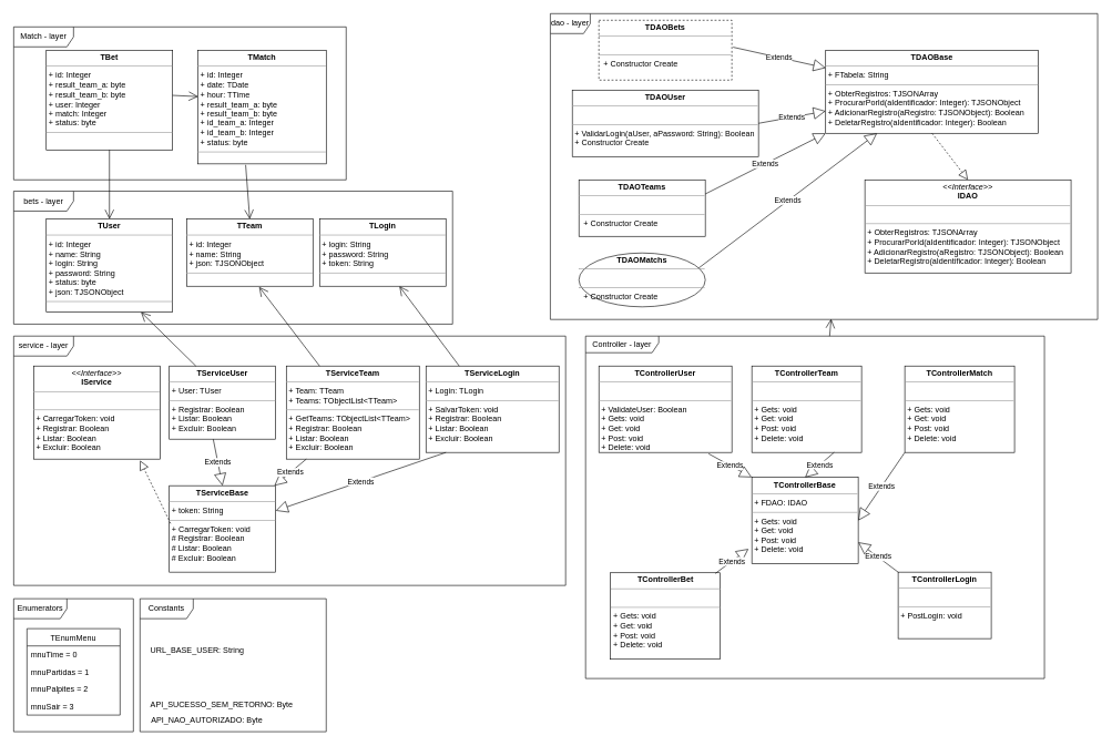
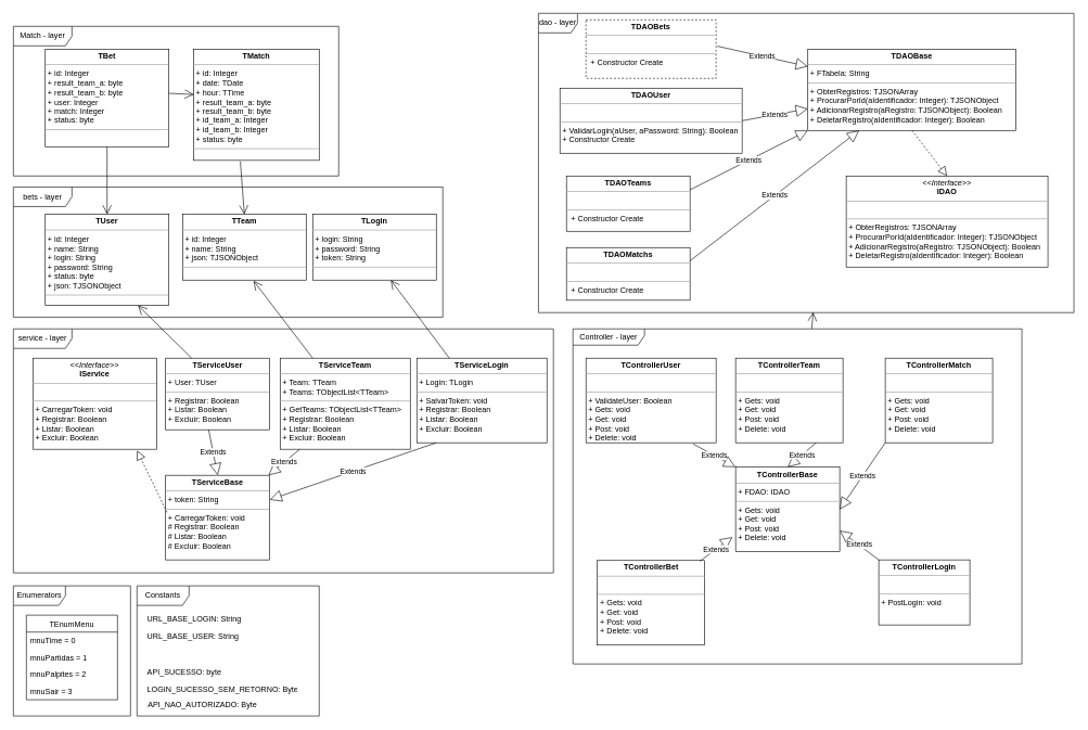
- <mxCell id="41" value="&lt;p style=&quot;margin:0px;margin-top:4px;text-align:center;&quot;&gt;&lt;b&gt;TDAOMatchs&lt;/b&gt;&lt;/p&gt;&lt;hr size=&quot;1&quot;&gt;&lt;p style=&quot;margin:0px;margin-left:4px;&quot;&gt;&lt;br&gt;&lt;/p&gt;&lt;hr size=&quot;1&quot;&gt;&lt;p style=&quot;margin:0px;margin-left:4px;&quot;&gt;&amp;nbsp;+ Constructor Create&lt;br&gt;&lt;/p&gt;" style="ellipse;verticalAlign=top;align=left;overflow=fill;fontSize=12;fontFamily=Helvetica;html=1;" parent="1" vertex="1"><mxGeometry x="870" y="380" width="190" height="81" as="geometry" /></mxCell>
+ <mxCell id="41" value="&lt;p style=&quot;margin:0px;margin-top:4px;text-align:center;&quot;&gt;&lt;b&gt;TDAOMatchs&lt;/b&gt;&lt;/p&gt;&lt;hr size=&quot;1&quot;&gt;&lt;p style=&quot;margin:0px;margin-left:4px;&quot;&gt;&lt;br&gt;&lt;/p&gt;&lt;hr size=&quot;1&quot;&gt;&lt;p style=&quot;margin:0px;margin-left:4px;&quot;&gt;&amp;nbsp;+ Constructor Create&lt;br&gt;&lt;/p&gt;" style="verticalAlign=top;align=left;overflow=fill;fontSize=12;fontFamily=Helvetica;html=1;" parent="1" vertex="1"><mxGeometry x="870" y="380" width="190" height="81" as="geometry" /></mxCell>
+ <mxCell id="32" value="URL_BASE_LOGIN: String" style="text;strokeColor=none;fillColor=none;align=left;verticalAlign=top;spacingLeft=4;spacingRight=4;overflow=hidden;rotatable=0;points=[[0,0.5],[1,0.5]];portConstraint=eastwest;" parent="1" vertex="1"><mxGeometry x="220" y="937" width="160" height="26" as="geometry" /></mxCell>
+ <mxCell id="34" value="API_SUCESSO: byte" style="text;strokeColor=none;fillColor=none;align=left;verticalAlign=top;spacingLeft=4;spacingRight=4;overflow=hidden;rotatable=0;points=[[0,0.5],[1,0.5]];portConstraint=eastwest;" parent="1" vertex="1"><mxGeometry x="220" y="1019" width="150" height="26" as="geometry" /></mxCell>
- <mxCell id="35" value="API_SUCESSO_SEM_RETORNO: Byte" style="text;strokeColor=none;fillColor=none;align=left;verticalAlign=top;spacingLeft=4;spacingRight=4;overflow=hidden;rotatable=0;points=[[0,0.5],[1,0.5]];portConstraint=eastwest;" parent="1" vertex="1"><mxGeometry x="220" y="1045" width="240" height="26" as="geometry" /></mxCell>
+ <mxCell id="35" value="LOGIN_SUCESSO_SEM_RETORNO: Byte" style="text;strokeColor=none;fillColor=none;align=left;verticalAlign=top;spacingLeft=4;spacingRight=4;overflow=hidden;rotatable=0;points=[[0,0.5],[1,0.5]];portConstraint=eastwest;" parent="1" vertex="1"><mxGeometry x="220" y="1045" width="240" height="26" as="geometry" /></mxCell>
